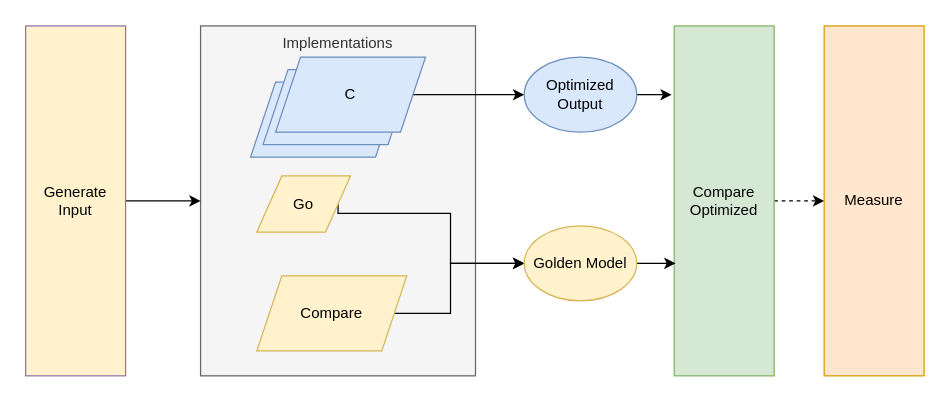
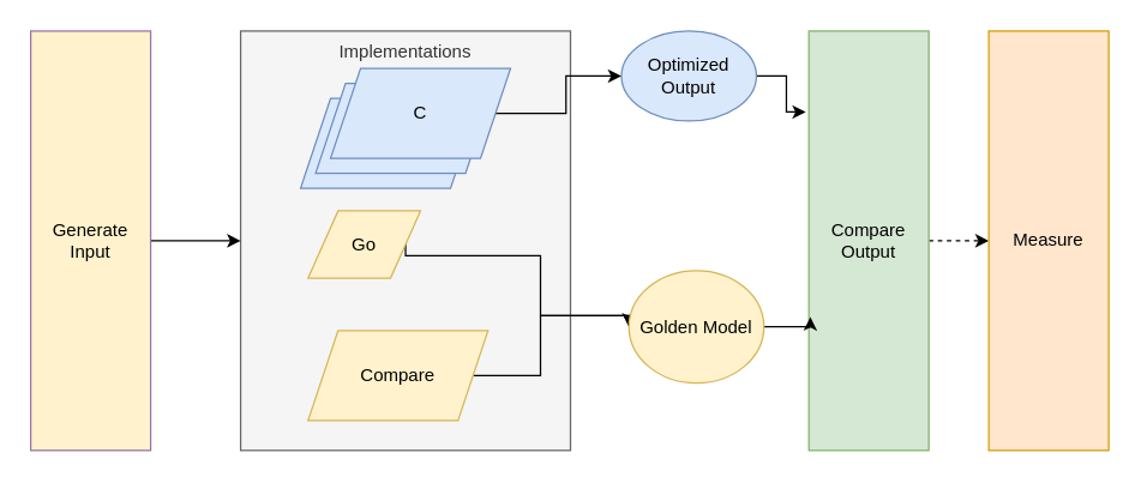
- <mxCell id="13" value="&lt;div&gt;Optimized Output&lt;/div&gt;" style="ellipse;whiteSpace=wrap;html=1;fillColor=#dae8fc;strokeColor=#6c8ebf;" parent="1" vertex="1"><mxGeometry x="419" y="45" width="90" height="60" as="geometry" /></mxCell>
+ <mxCell id="13" value="&lt;div&gt;Optimized Output&lt;/div&gt;" style="ellipse;whiteSpace=wrap;html=1;fillColor=#dae8fc;strokeColor=#6c8ebf;" parent="1" vertex="1"><mxGeometry x="414" y="20" width="90" height="60" as="geometry" /></mxCell>
- <mxCell id="4" value="&lt;div&gt;Compare Optimized&lt;/div&gt;" style="whiteSpace=wrap;html=1;fillColor=#d5e8d4;strokeColor=#82b366;" parent="1" vertex="1"><mxGeometry x="539" y="20" width="80" height="280" as="geometry" /></mxCell>
+ <mxCell id="4" value="&lt;div&gt;Compare Output&lt;/div&gt;" style="whiteSpace=wrap;html=1;fillColor=#d5e8d4;strokeColor=#82b366;" parent="1" vertex="1"><mxGeometry x="539" y="20" width="80" height="280" as="geometry" /></mxCell>
- <mxCell id="11" value="&lt;div&gt;Golden Model&lt;/div&gt;" style="ellipse;whiteSpace=wrap;html=1;fillColor=#fff2cc;strokeColor=#d6b656;" parent="1" vertex="1"><mxGeometry x="419" y="180" width="90" height="60" as="geometry" /></mxCell>
+ <mxCell id="11" value="&lt;div&gt;Golden Model&lt;/div&gt;" style="ellipse;whiteSpace=wrap;html=1;fillColor=#fff2cc;strokeColor=#d6b656;" parent="1" vertex="1"><mxGeometry x="419" y="180" width="90" height="75" as="geometry" /></mxCell>
